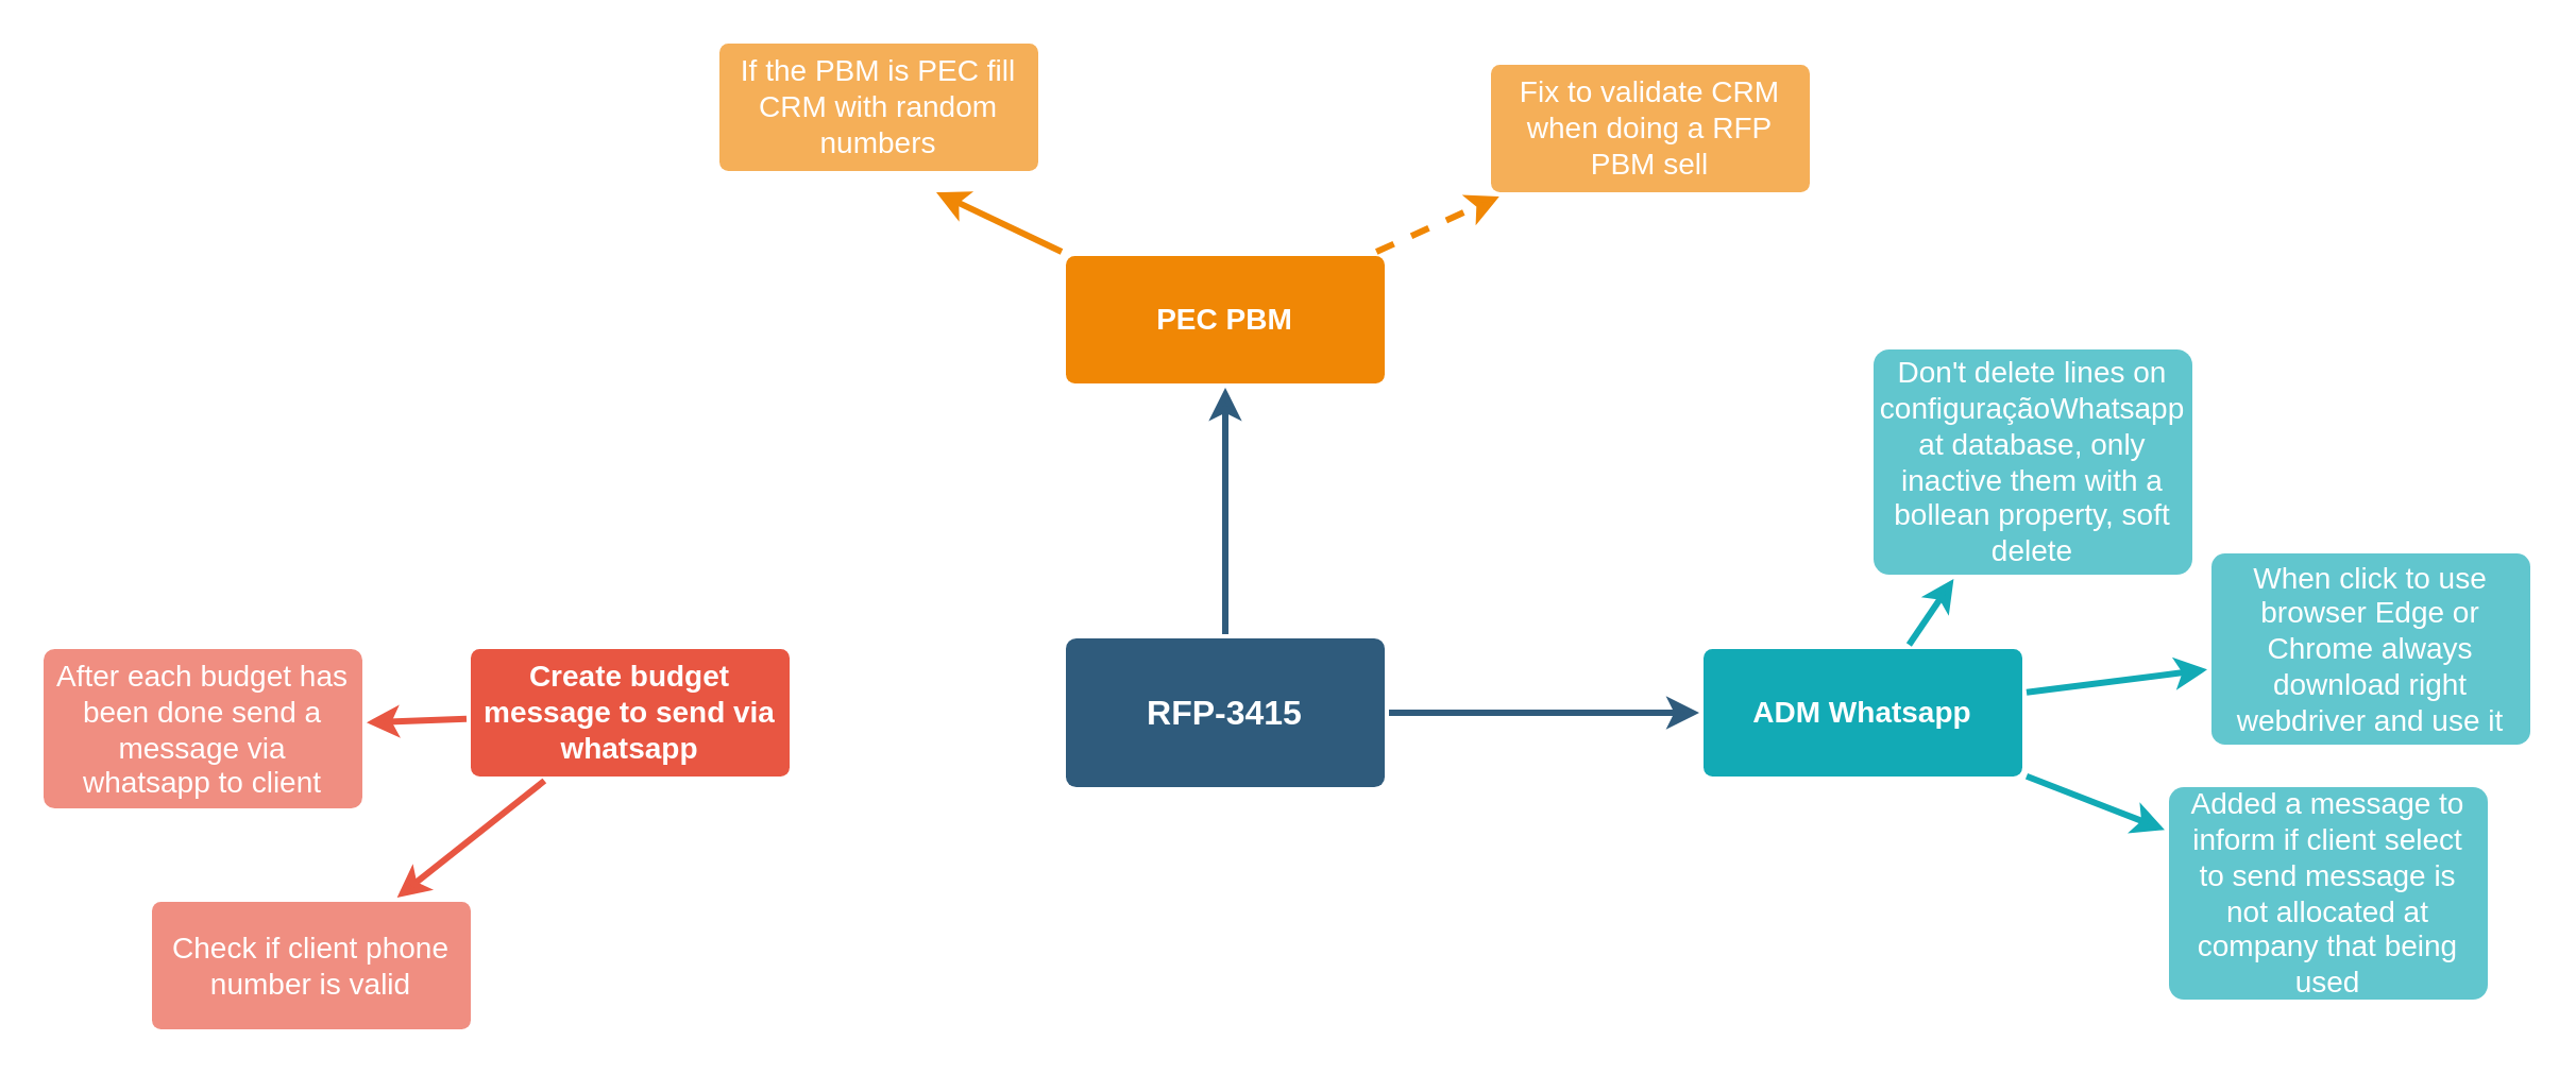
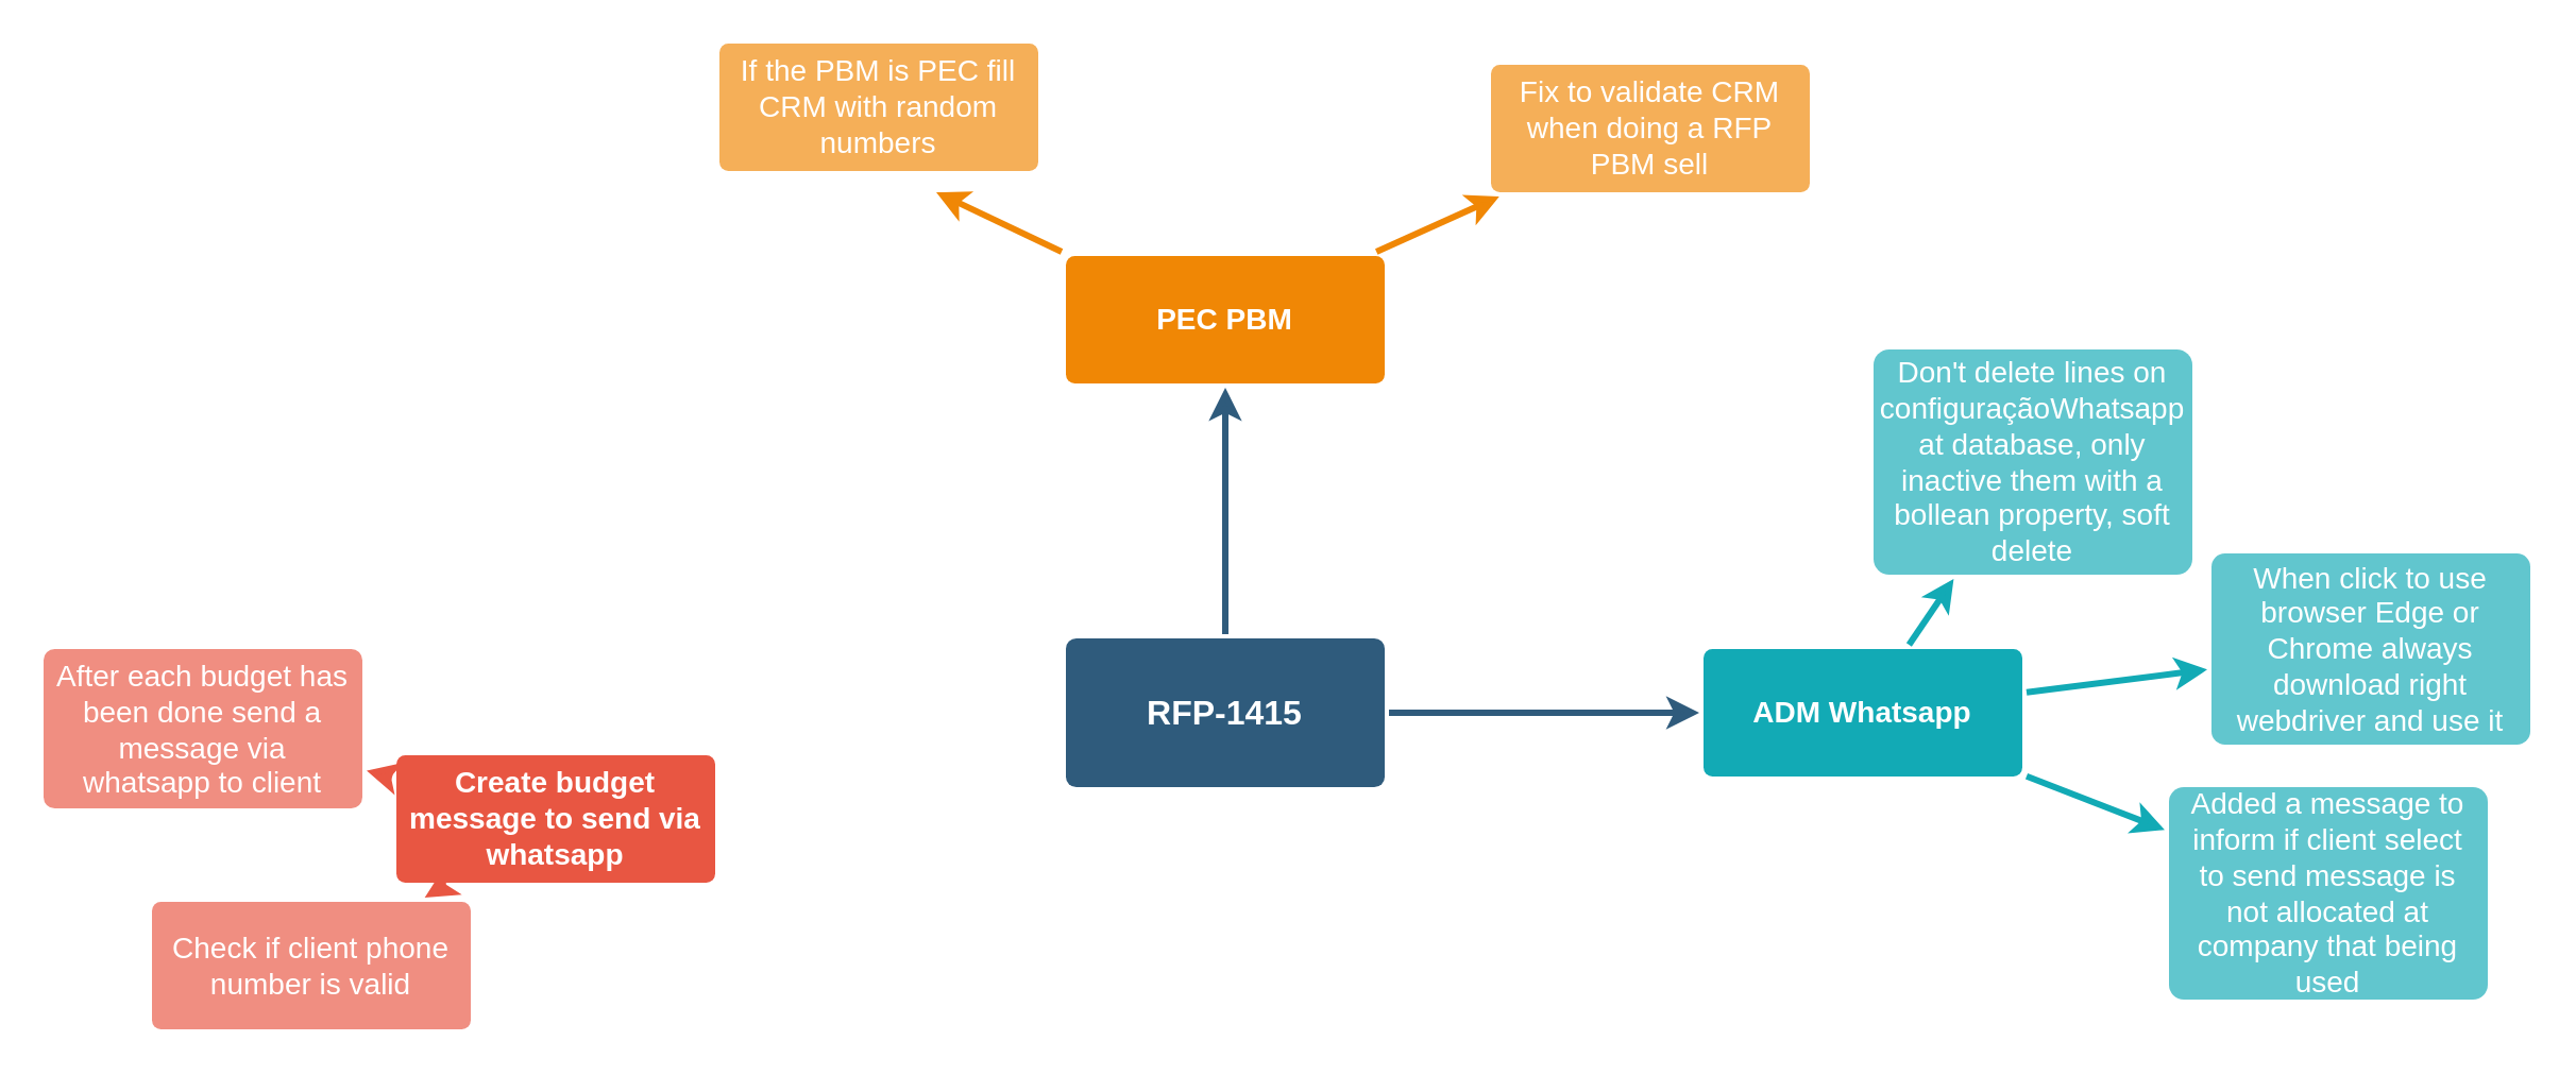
- <mxCell id="12" value="" style="edgeStyle=none;rounded=0;jumpStyle=none;html=1;shadow=0;labelBackgroundColor=none;startArrow=none;startFill=0;endArrow=classic;endFill=1;jettySize=auto;orthogonalLoop=1;strokeColor=#F08705;strokeWidth=3;fontFamily=Helvetica;fontSize=14;fontColor=#FFFFFF;spacing=5;dashed=1;" edge="1" parent="1" source="10" target="11"><mxGeometry relative="1" as="geometry" /></mxCell>
+ <mxCell id="12" value="" style="edgeStyle=none;rounded=0;jumpStyle=none;html=1;shadow=0;labelBackgroundColor=none;startArrow=none;startFill=0;endArrow=classic;endFill=1;jettySize=auto;orthogonalLoop=1;strokeColor=#F08705;strokeWidth=3;fontFamily=Helvetica;fontSize=14;fontColor=#FFFFFF;spacing=5;" edge="1" parent="1" source="10" target="11"><mxGeometry relative="1" as="geometry" /></mxCell>
- <mxCell id="7" value="Create budget message to send via whatsapp" style="rounded=1;whiteSpace=wrap;html=1;shadow=0;labelBackgroundColor=none;strokeColor=none;strokeWidth=3;fillColor=#e85642;fontFamily=Helvetica;fontSize=14;fontColor=#FFFFFF;align=center;spacing=5;fontStyle=1;arcSize=7;perimeterSpacing=2;" vertex="1" parent="1"><mxGeometry x="221" y="305" width="150" height="60" as="geometry" /></mxCell>
+ <mxCell id="7" value="Create budget message to send via whatsapp" style="rounded=1;whiteSpace=wrap;html=1;shadow=0;labelBackgroundColor=none;strokeColor=none;strokeWidth=3;fillColor=#e85642;fontFamily=Helvetica;fontSize=14;fontColor=#FFFFFF;align=center;spacing=5;fontStyle=1;arcSize=7;perimeterSpacing=2;" vertex="1" parent="1"><mxGeometry x="186" y="355" width="150" height="60" as="geometry" /></mxCell>
- <mxCell id="4" value="RFP-3415" style="rounded=1;whiteSpace=wrap;html=1;shadow=0;labelBackgroundColor=none;strokeColor=none;strokeWidth=3;fillColor=#2F5B7C;fontFamily=Helvetica;fontSize=16;fontColor=#FFFFFF;align=center;fontStyle=1;spacing=5;arcSize=7;perimeterSpacing=2;" vertex="1" parent="1"><mxGeometry x="501" y="300" width="150" height="70" as="geometry" /></mxCell>
+ <mxCell id="4" value="RFP-1415" style="rounded=1;whiteSpace=wrap;html=1;shadow=0;labelBackgroundColor=none;strokeColor=none;strokeWidth=3;fillColor=#2F5B7C;fontFamily=Helvetica;fontSize=16;fontColor=#FFFFFF;align=center;fontStyle=1;spacing=5;arcSize=7;perimeterSpacing=2;" vertex="1" parent="1"><mxGeometry x="501" y="300" width="150" height="70" as="geometry" /></mxCell>
